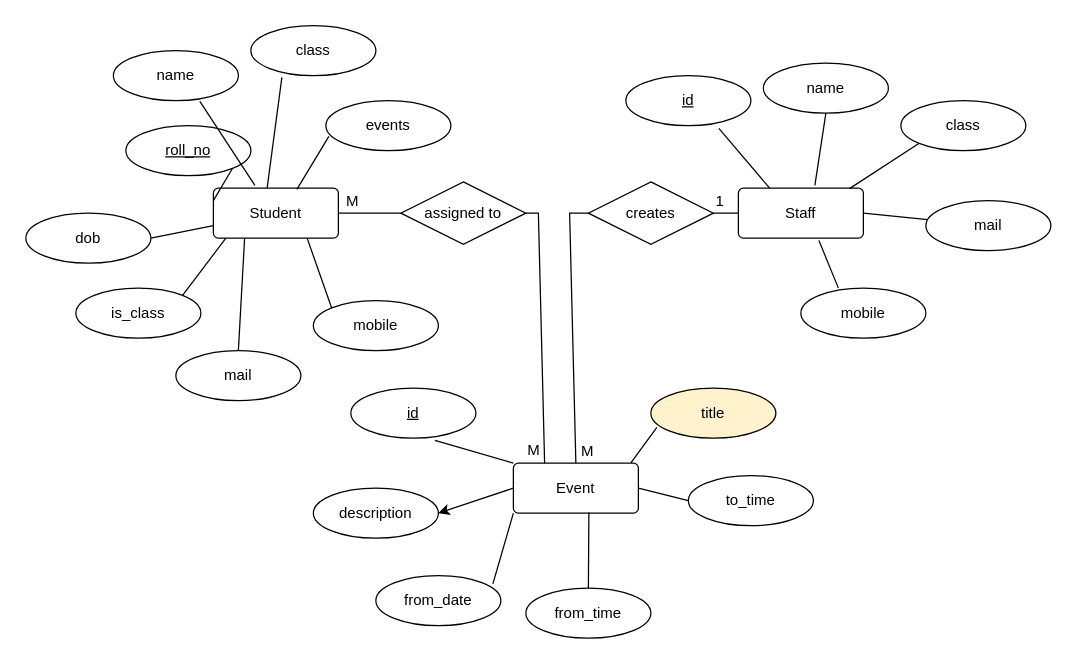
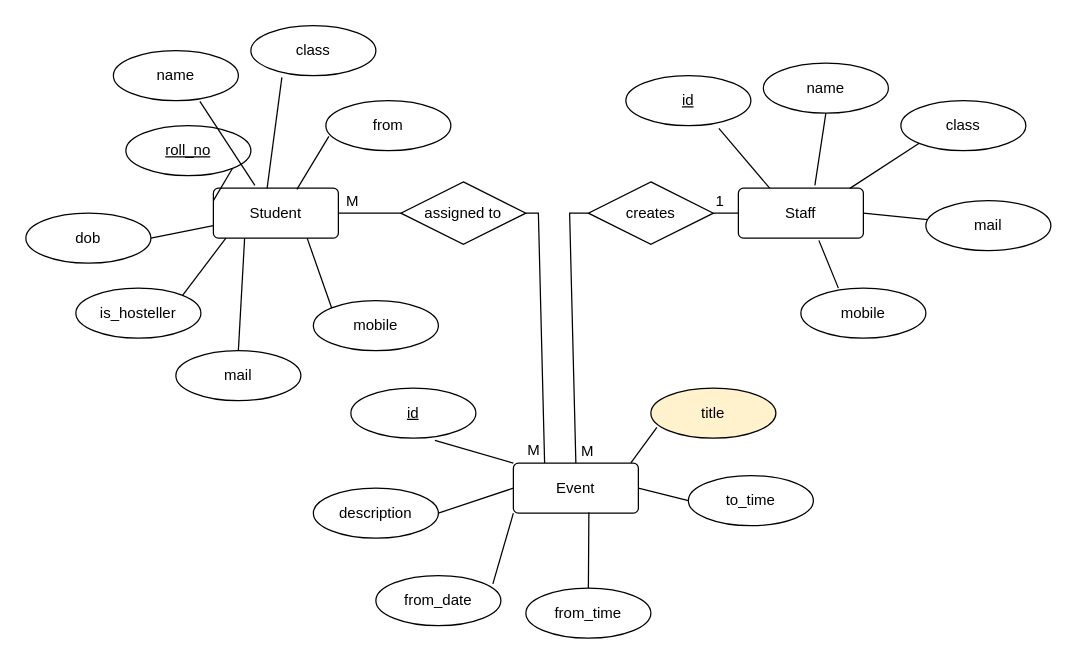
- <mxCell id="29" value="events" style="ellipse;whiteSpace=wrap;html=1;align=center;" vertex="1" parent="1"><mxGeometry x="260" y="80" width="100" height="40" as="geometry" /></mxCell>
+ <mxCell id="29" value="from" style="ellipse;whiteSpace=wrap;html=1;align=center;" vertex="1" parent="1"><mxGeometry x="260" y="80" width="100" height="40" as="geometry" /></mxCell>
- <mxCell id="10" value="is_class" style="ellipse;whiteSpace=wrap;html=1;align=center;" vertex="1" parent="1"><mxGeometry x="60" y="230" width="100" height="40" as="geometry" /></mxCell>
+ <mxCell id="10" value="is_hosteller" style="ellipse;whiteSpace=wrap;html=1;align=center;" vertex="1" parent="1"><mxGeometry x="60" y="230" width="100" height="40" as="geometry" /></mxCell>
- <mxCell id="44" value="" style="endArrow=classic;html=1;rounded=0;entryX=1;entryY=0.5;entryDx=0;entryDy=0;exitX=0;exitY=0.5;exitDx=0;exitDy=0;" edge="1" parent="1" source="27" target="19"><mxGeometry relative="1" as="geometry"><mxPoint x="420" y="380" as="sourcePoint" /><mxPoint x="397.2" y="351.8" as="targetPoint" /></mxGeometry></mxCell>
+ <mxCell id="44" value="" style="endArrow=none;html=1;rounded=0;entryX=1;entryY=0.5;entryDx=0;entryDy=0;exitX=0;exitY=0.5;exitDx=0;exitDy=0;" edge="1" parent="1" source="27" target="19"><mxGeometry relative="1" as="geometry"><mxPoint x="420" y="380" as="sourcePoint" /><mxPoint x="397.2" y="351.8" as="targetPoint" /></mxGeometry></mxCell>
